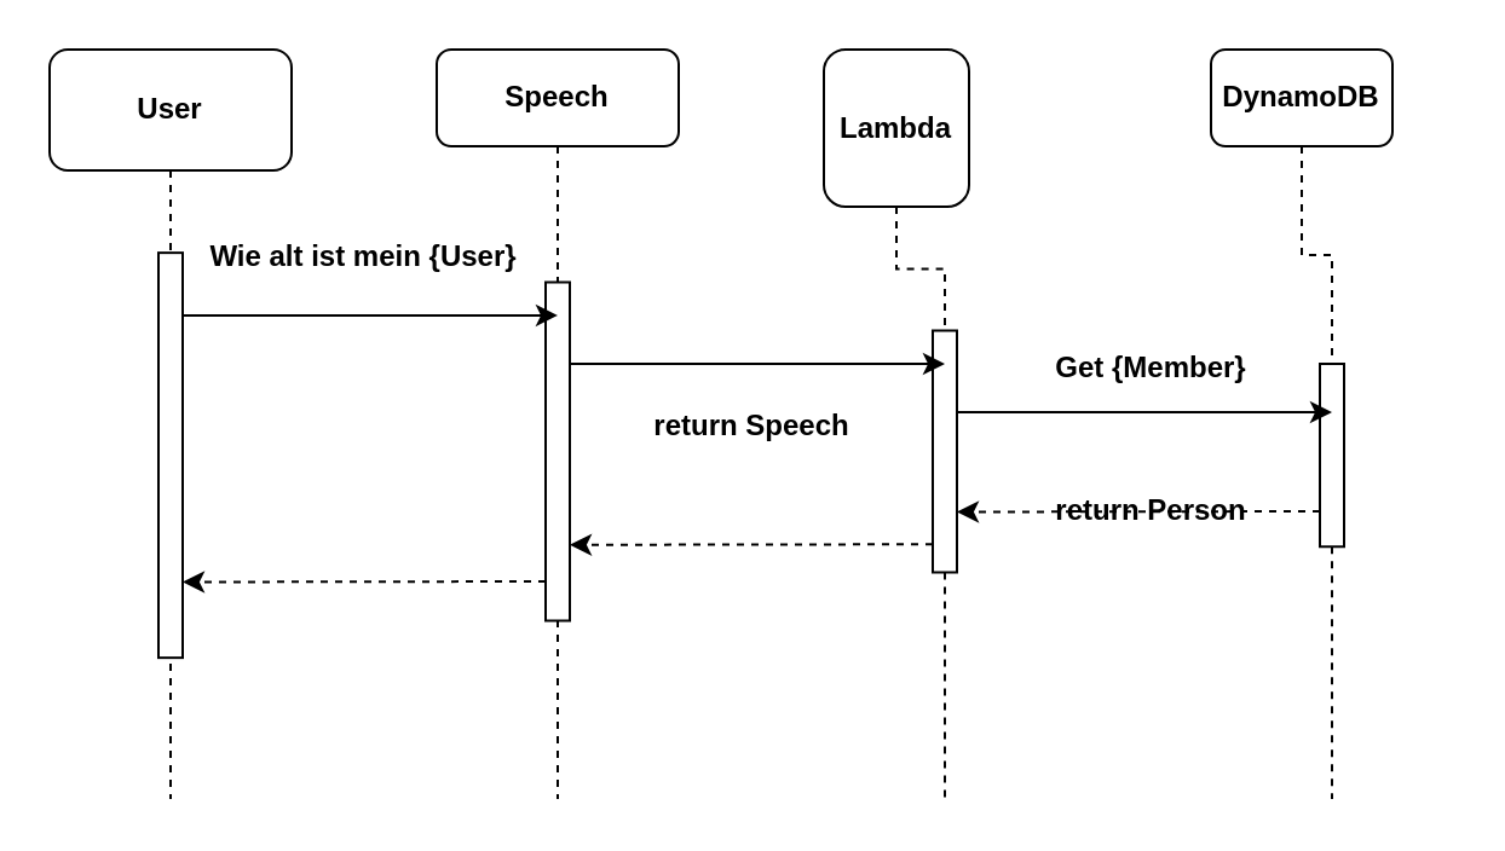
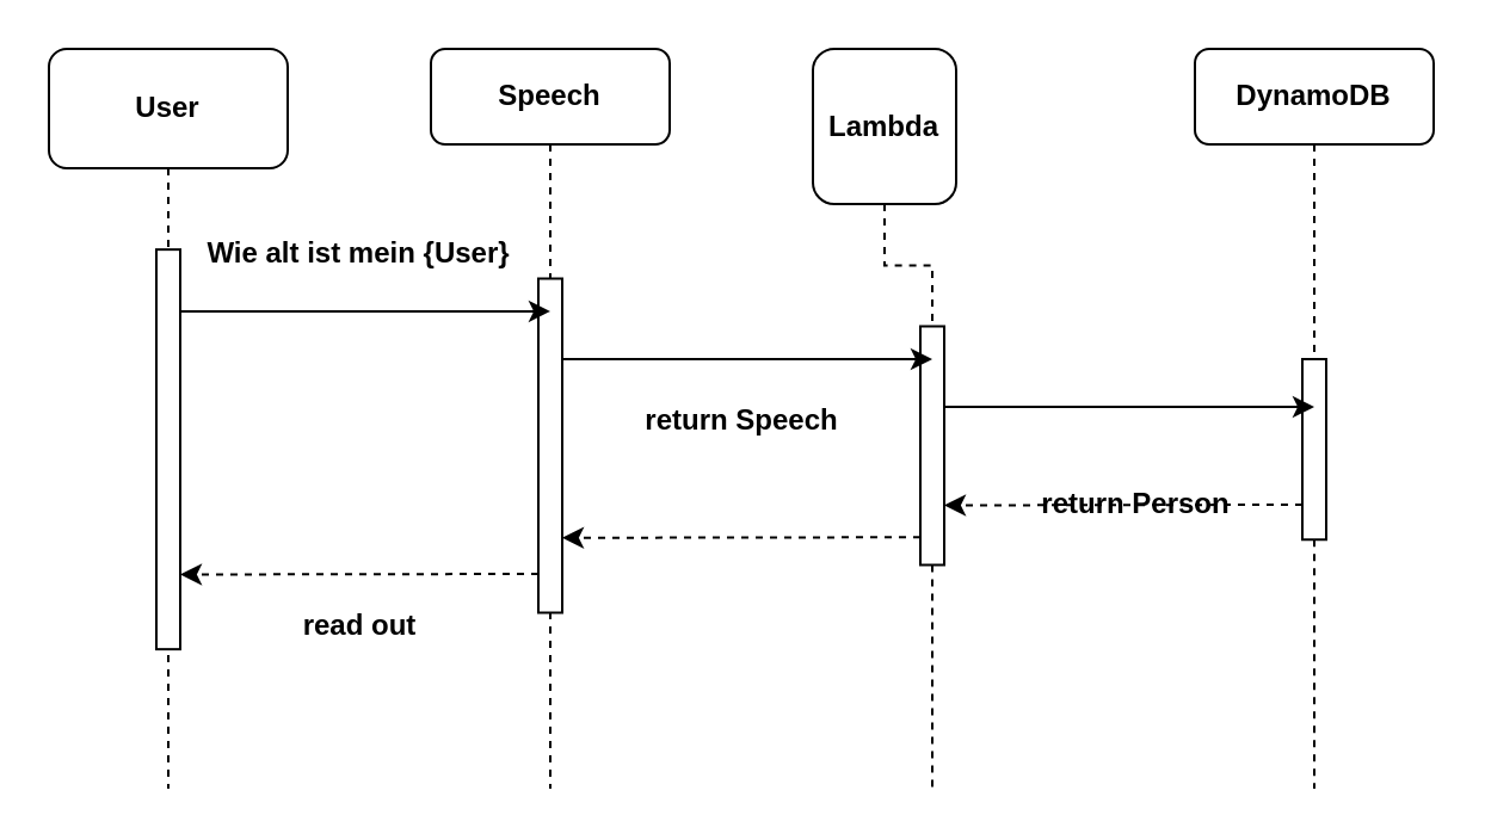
- <mxCell id="9" value="DynamoDB" style="rounded=1;whiteSpace=wrap;html=1;fontStyle=1" parent="1" vertex="1"><mxGeometry x="500" y="20" width="75" height="40" as="geometry" /></mxCell>
+ <mxCell id="9" value="DynamoDB" style="rounded=1;whiteSpace=wrap;html=1;fontStyle=1" parent="1" vertex="1"><mxGeometry x="500" y="20" width="100" height="40" as="geometry" /></mxCell>
- <mxCell id="25" value="Get {Member}" style="text;html=1;align=center;verticalAlign=middle;resizable=0;points=[];autosize=1;fontStyle=1" parent="1" vertex="1"><mxGeometry x="430" y="142" width="90" height="20" as="geometry" /></mxCell>
+ <mxCell id="28" value="read out" style="text;html=1;align=center;verticalAlign=middle;resizable=0;points=[];autosize=1;fontStyle=1" parent="1" vertex="1"><mxGeometry x="120" y="251.57" width="60" height="20" as="geometry" /></mxCell>
